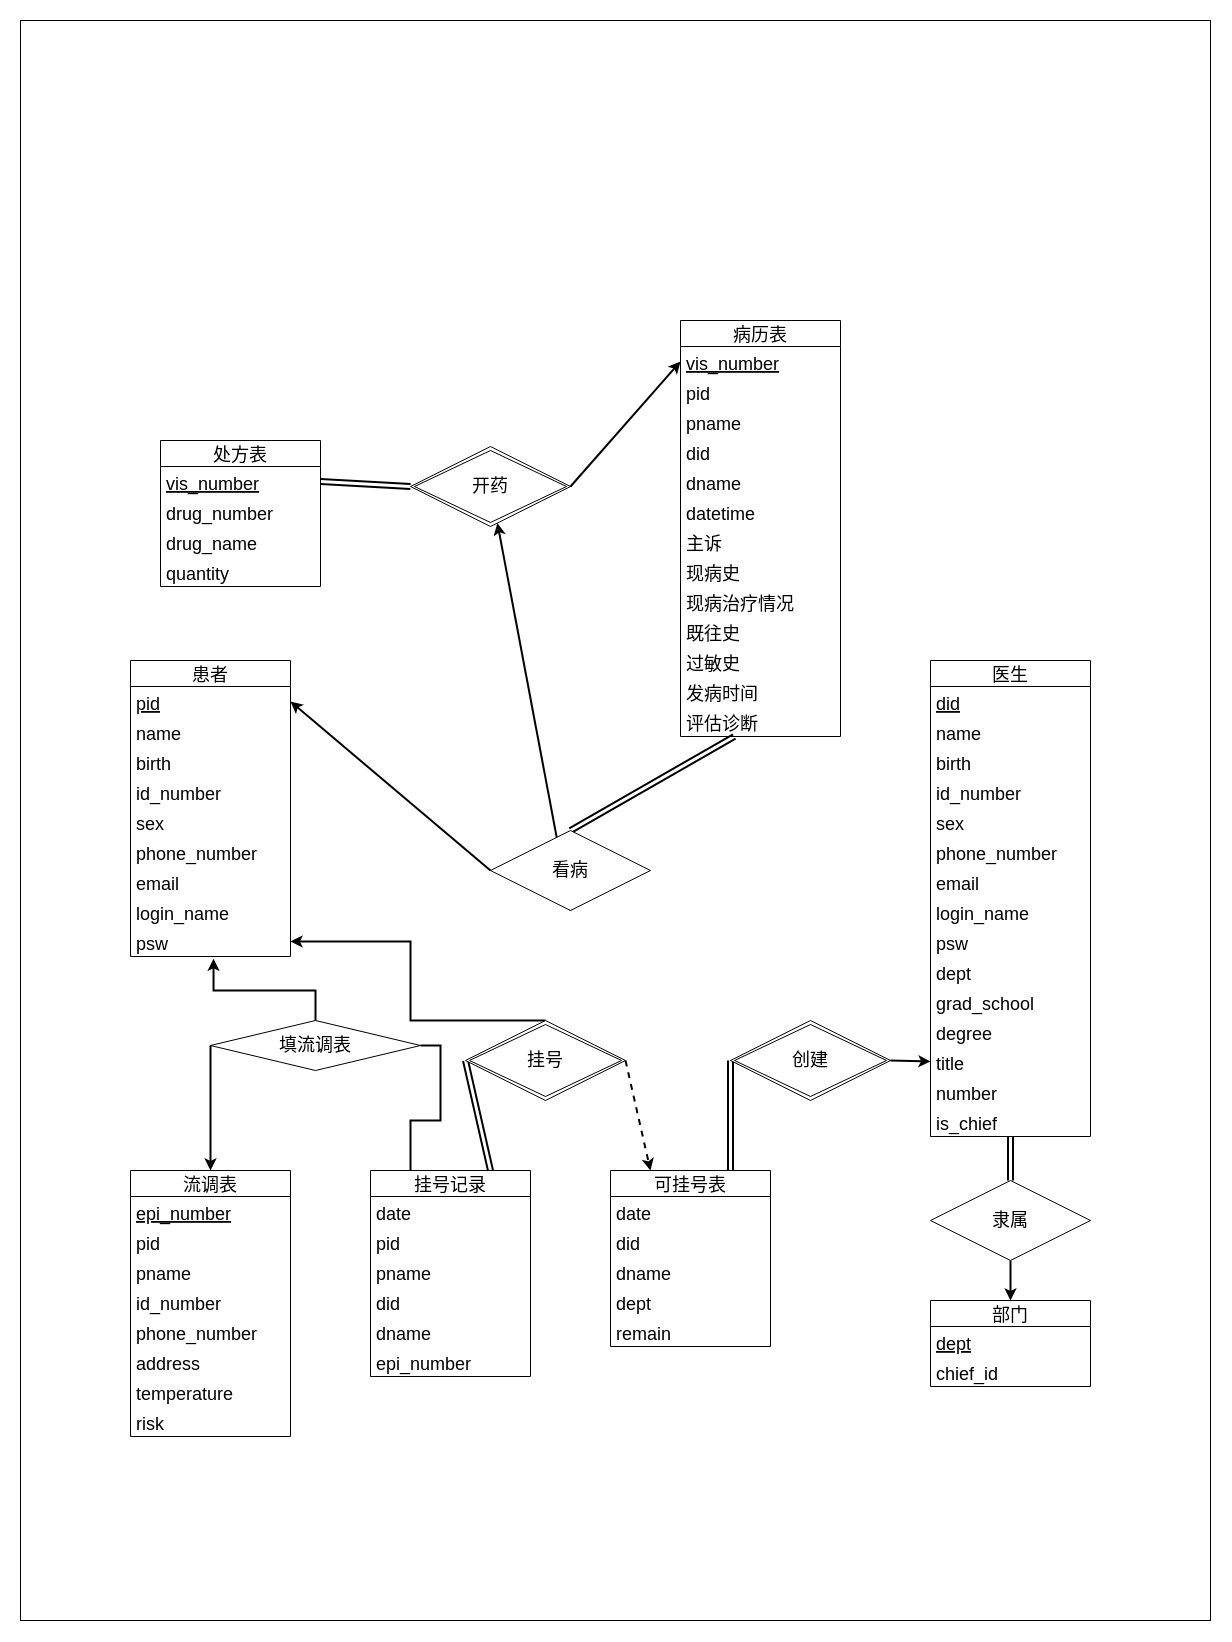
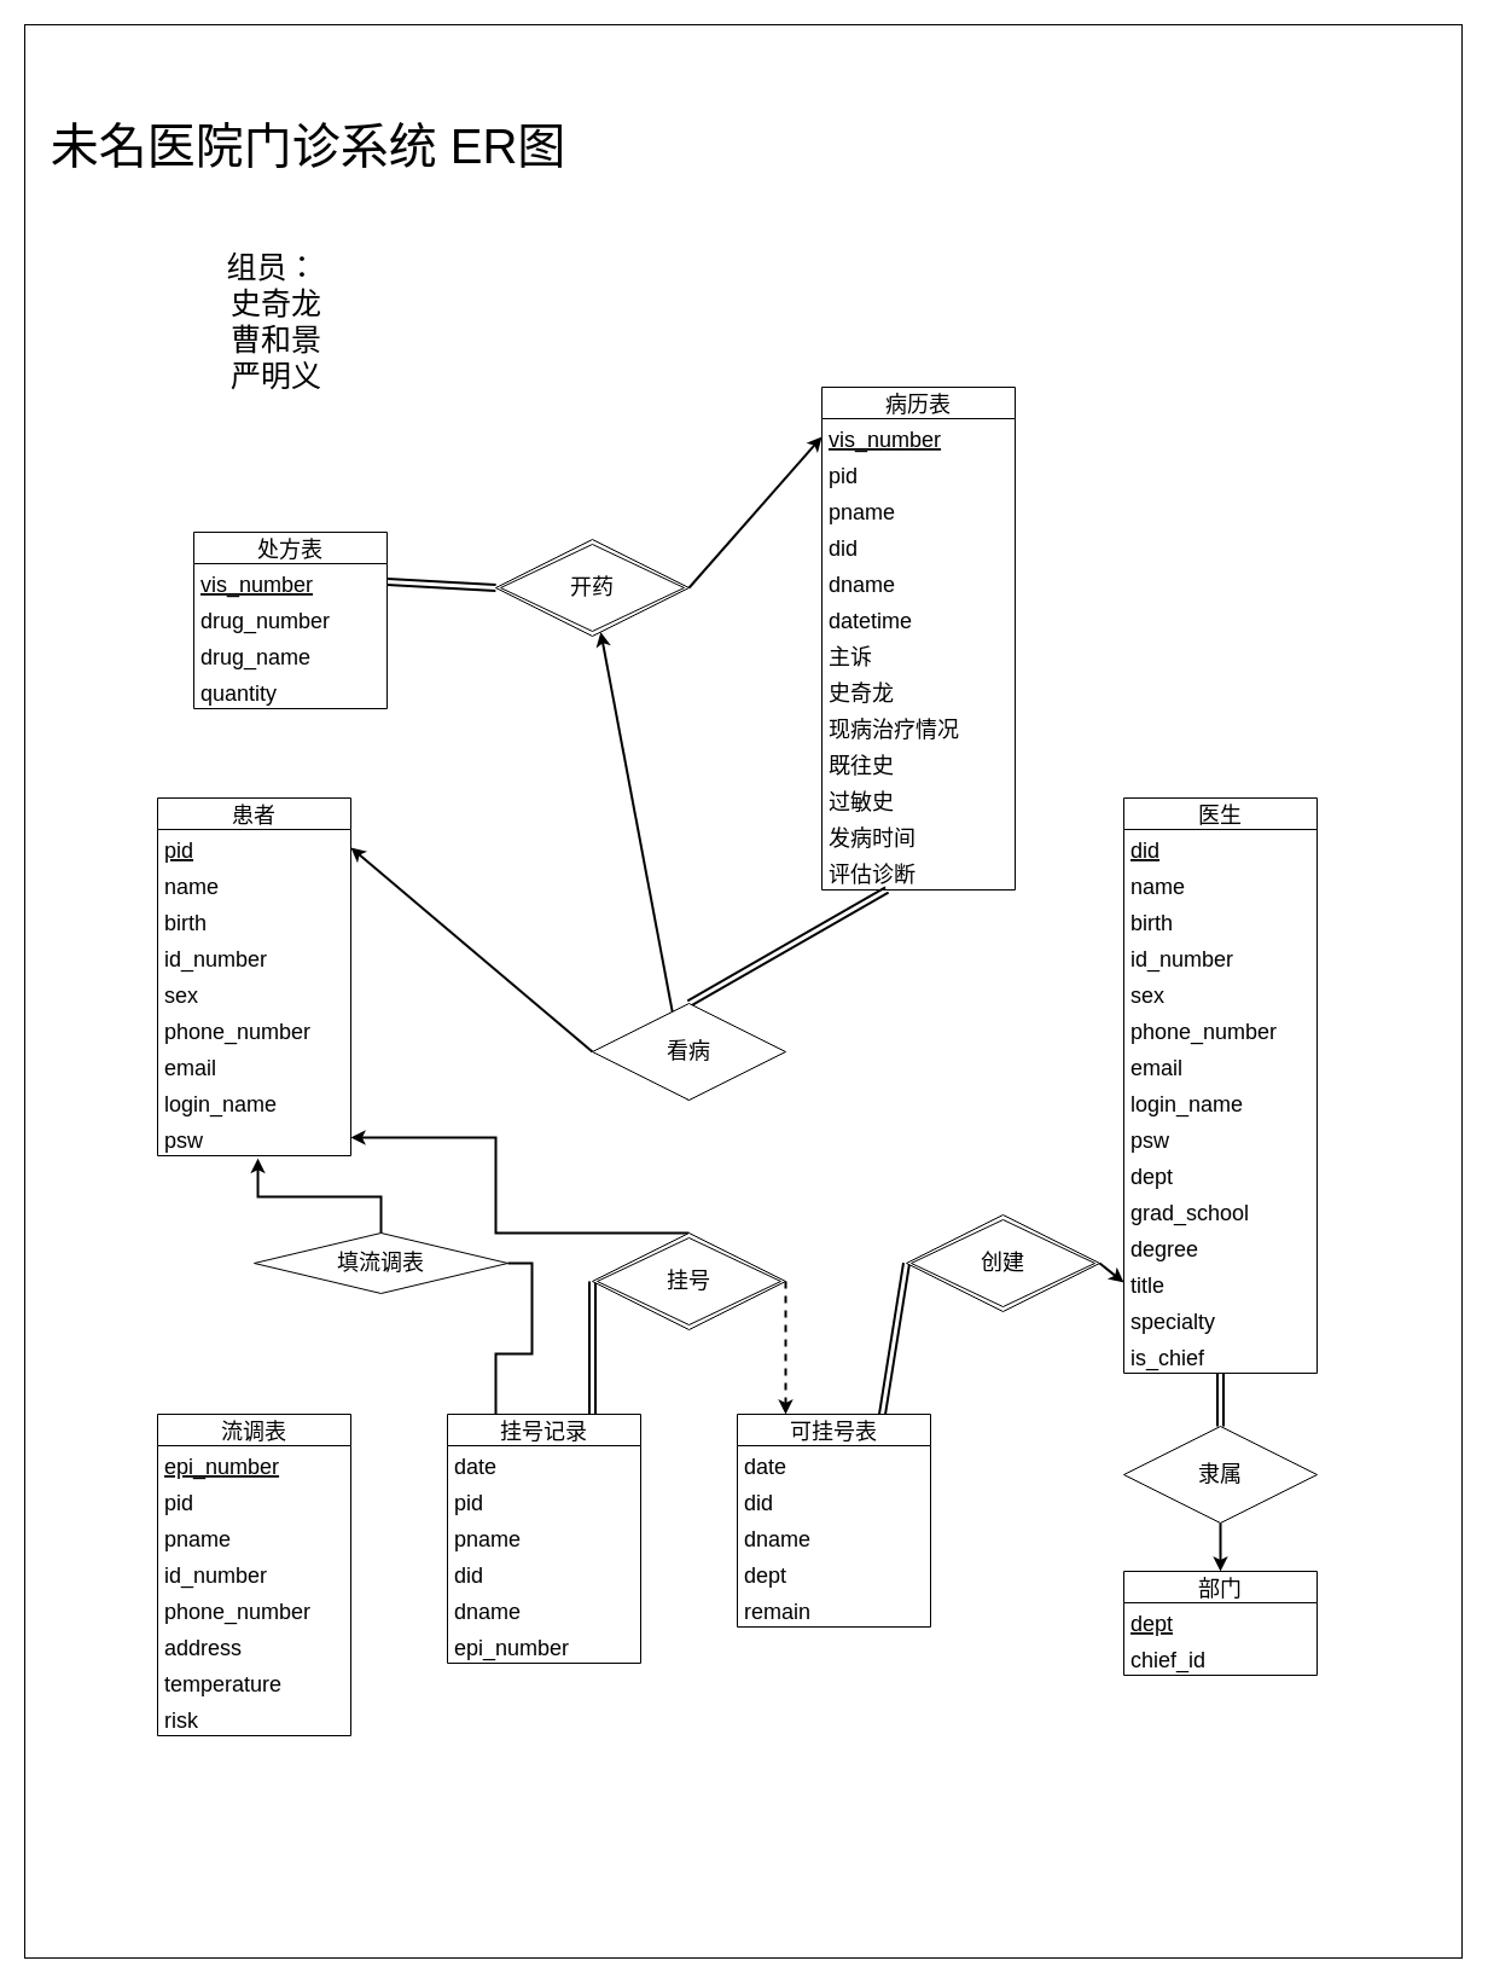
+ <mxCell id="94" value="&lt;font style=&quot;font-size: 40px&quot;&gt;未名医院门诊系统 ER图&lt;/font&gt;" style="text;html=1;strokeColor=none;fillColor=none;align=center;verticalAlign=middle;whiteSpace=wrap;rounded=0;fontSize=18;opacity=0;" vertex="1" parent="1"><mxGeometry x="40" y="70" width="430" height="100" as="geometry" /></mxCell>
+ <mxCell id="95" value="组员：&lt;br style=&quot;font-size: 25px;&quot;&gt;&lt;span style=&quot;white-space: pre; font-size: 25px;&quot;&gt; &lt;/span&gt;史奇龙&lt;br style=&quot;font-size: 25px;&quot;&gt;&lt;span style=&quot;white-space: pre; font-size: 25px;&quot;&gt; &lt;/span&gt;曹和景&lt;br style=&quot;font-size: 25px;&quot;&gt;&lt;span style=&quot;white-space: pre; font-size: 25px;&quot;&gt; &lt;/span&gt;严明义" style="text;html=1;strokeColor=none;fillColor=none;align=center;verticalAlign=middle;whiteSpace=wrap;rounded=0;fontFamily=Helvetica;fontSize=25;opacity=0;" vertex="1" parent="1"><mxGeometry x="140" y="210" width="170" height="110" as="geometry" /></mxCell>
- <mxCell id="44" value="现病史" style="text;strokeColor=none;fillColor=none;spacingLeft=4;spacingRight=4;overflow=hidden;rotatable=0;points=[[0,0.5],[1,0.5]];portConstraint=eastwest;fontSize=18;" vertex="1" parent="36"><mxGeometry y="236" width="160" height="30" as="geometry" /></mxCell>
+ <mxCell id="44" value="史奇龙" style="text;strokeColor=none;fillColor=none;spacingLeft=4;spacingRight=4;overflow=hidden;rotatable=0;points=[[0,0.5],[1,0.5]];portConstraint=eastwest;fontSize=18;" vertex="1" parent="36"><mxGeometry y="236" width="160" height="30" as="geometry" /></mxCell>
- <mxCell id="80" value="挂号" style="shape=rhombus;double=1;perimeter=rhombusPerimeter;whiteSpace=wrap;html=1;align=center;fontSize=18;" vertex="1" parent="1"><mxGeometry x="465" y="1020" width="160" height="80" as="geometry" /></mxCell>
+ <mxCell id="80" value="挂号" style="shape=rhombus;double=1;perimeter=rhombusPerimeter;whiteSpace=wrap;html=1;align=center;fontSize=18;" vertex="1" parent="1"><mxGeometry x="490" y="1020" width="160" height="80" as="geometry" /></mxCell>
- <mxCell id="69" value="创建" style="shape=rhombus;double=1;perimeter=rhombusPerimeter;whiteSpace=wrap;html=1;align=center;fontSize=18;" vertex="1" parent="1"><mxGeometry y="1020" width="160" height="80" as="geometry" x="730" /></mxCell>
+ <mxCell id="69" value="创建" style="shape=rhombus;double=1;perimeter=rhombusPerimeter;whiteSpace=wrap;html=1;align=center;fontSize=18;" vertex="1" parent="1"><mxGeometry x="750" y="1005" width="160" height="80" as="geometry" /></mxCell>
- <mxCell id="27" value="number" style="text;strokeColor=none;fillColor=none;spacingLeft=4;spacingRight=4;overflow=hidden;rotatable=0;points=[[0,0.5],[1,0.5]];portConstraint=eastwest;fontSize=18;" vertex="1" parent="13"><mxGeometry y="416" width="160" height="30" as="geometry" /></mxCell>
+ <mxCell id="27" value="specialty" style="text;strokeColor=none;fillColor=none;spacingLeft=4;spacingRight=4;overflow=hidden;rotatable=0;points=[[0,0.5],[1,0.5]];portConstraint=eastwest;fontSize=18;" vertex="1" parent="13"><mxGeometry y="416" width="160" height="30" as="geometry" /></mxCell>
- <mxCell id="91" style="edgeStyle=none;rounded=0;orthogonalLoop=1;jettySize=auto;html=1;exitX=0;exitY=0.5;exitDx=0;exitDy=0;entryX=0.5;entryY=0;entryDx=0;entryDy=0;fontSize=18;endArrow=classic;endFill=1;strokeWidth=2;" edge="1" parent="1" source="92" target="81"><mxGeometry relative="1" as="geometry"><mxPoint x="-70" y="1020" as="sourcePoint" /></mxGeometry></mxCell>
